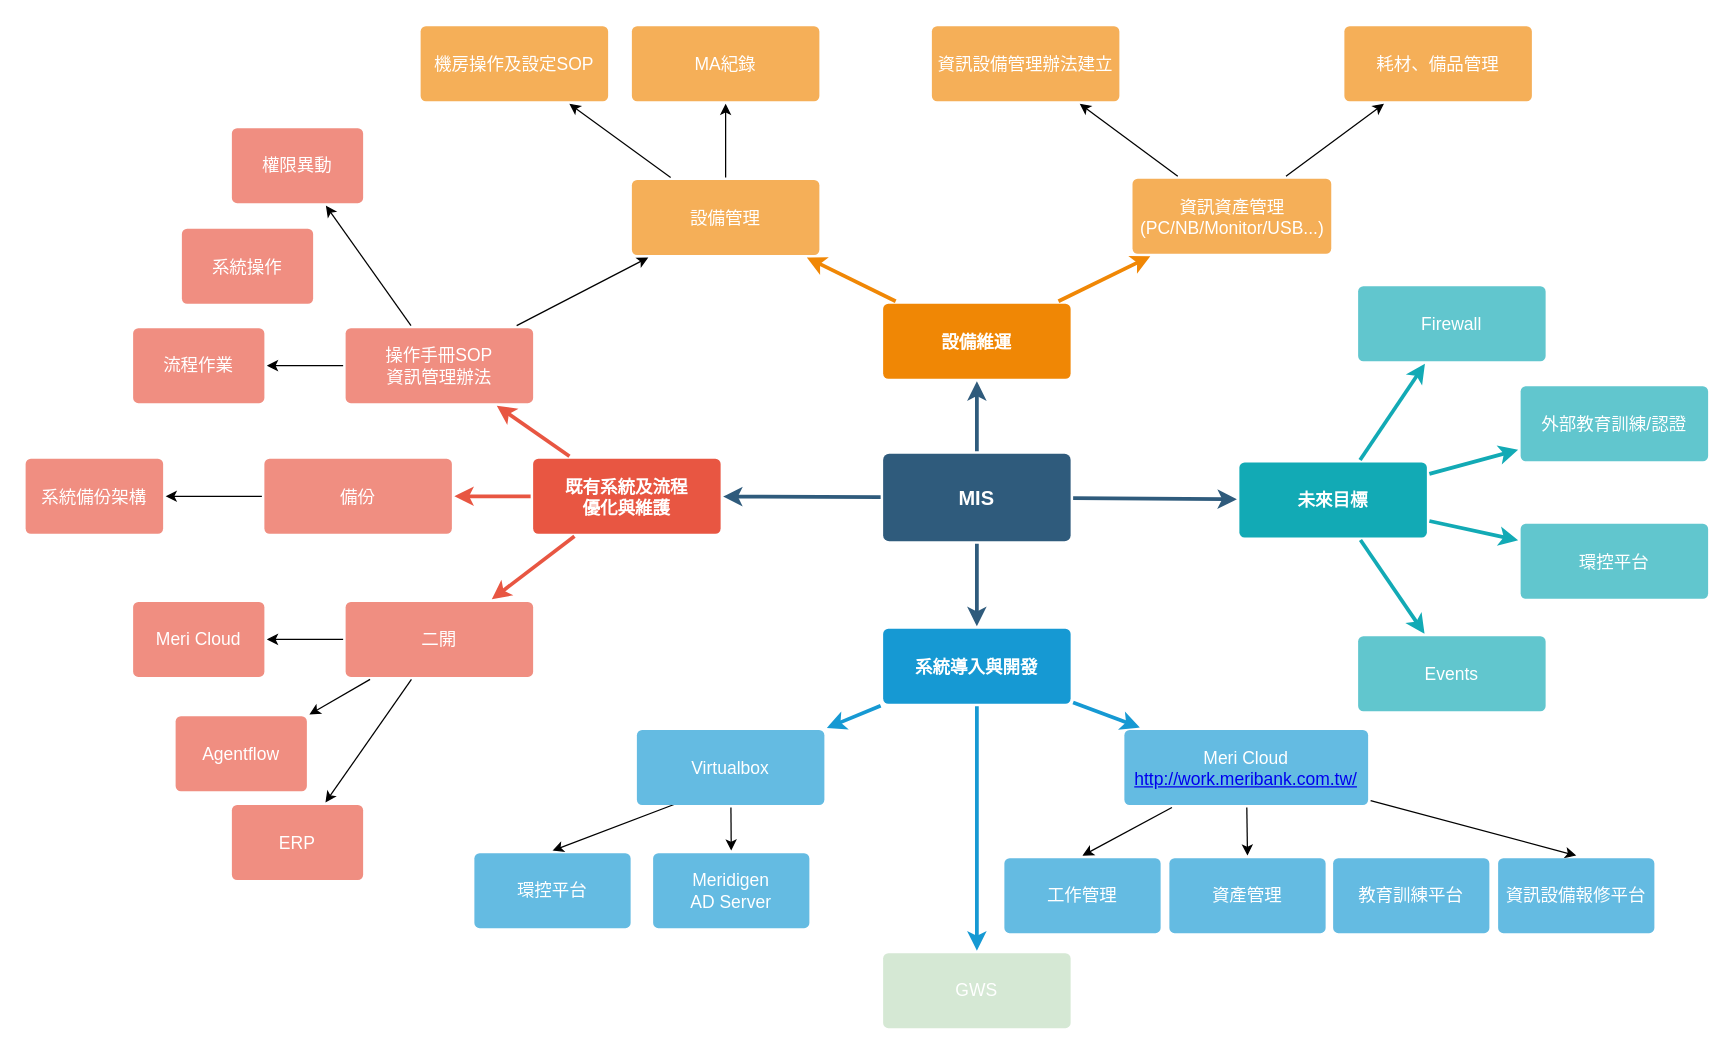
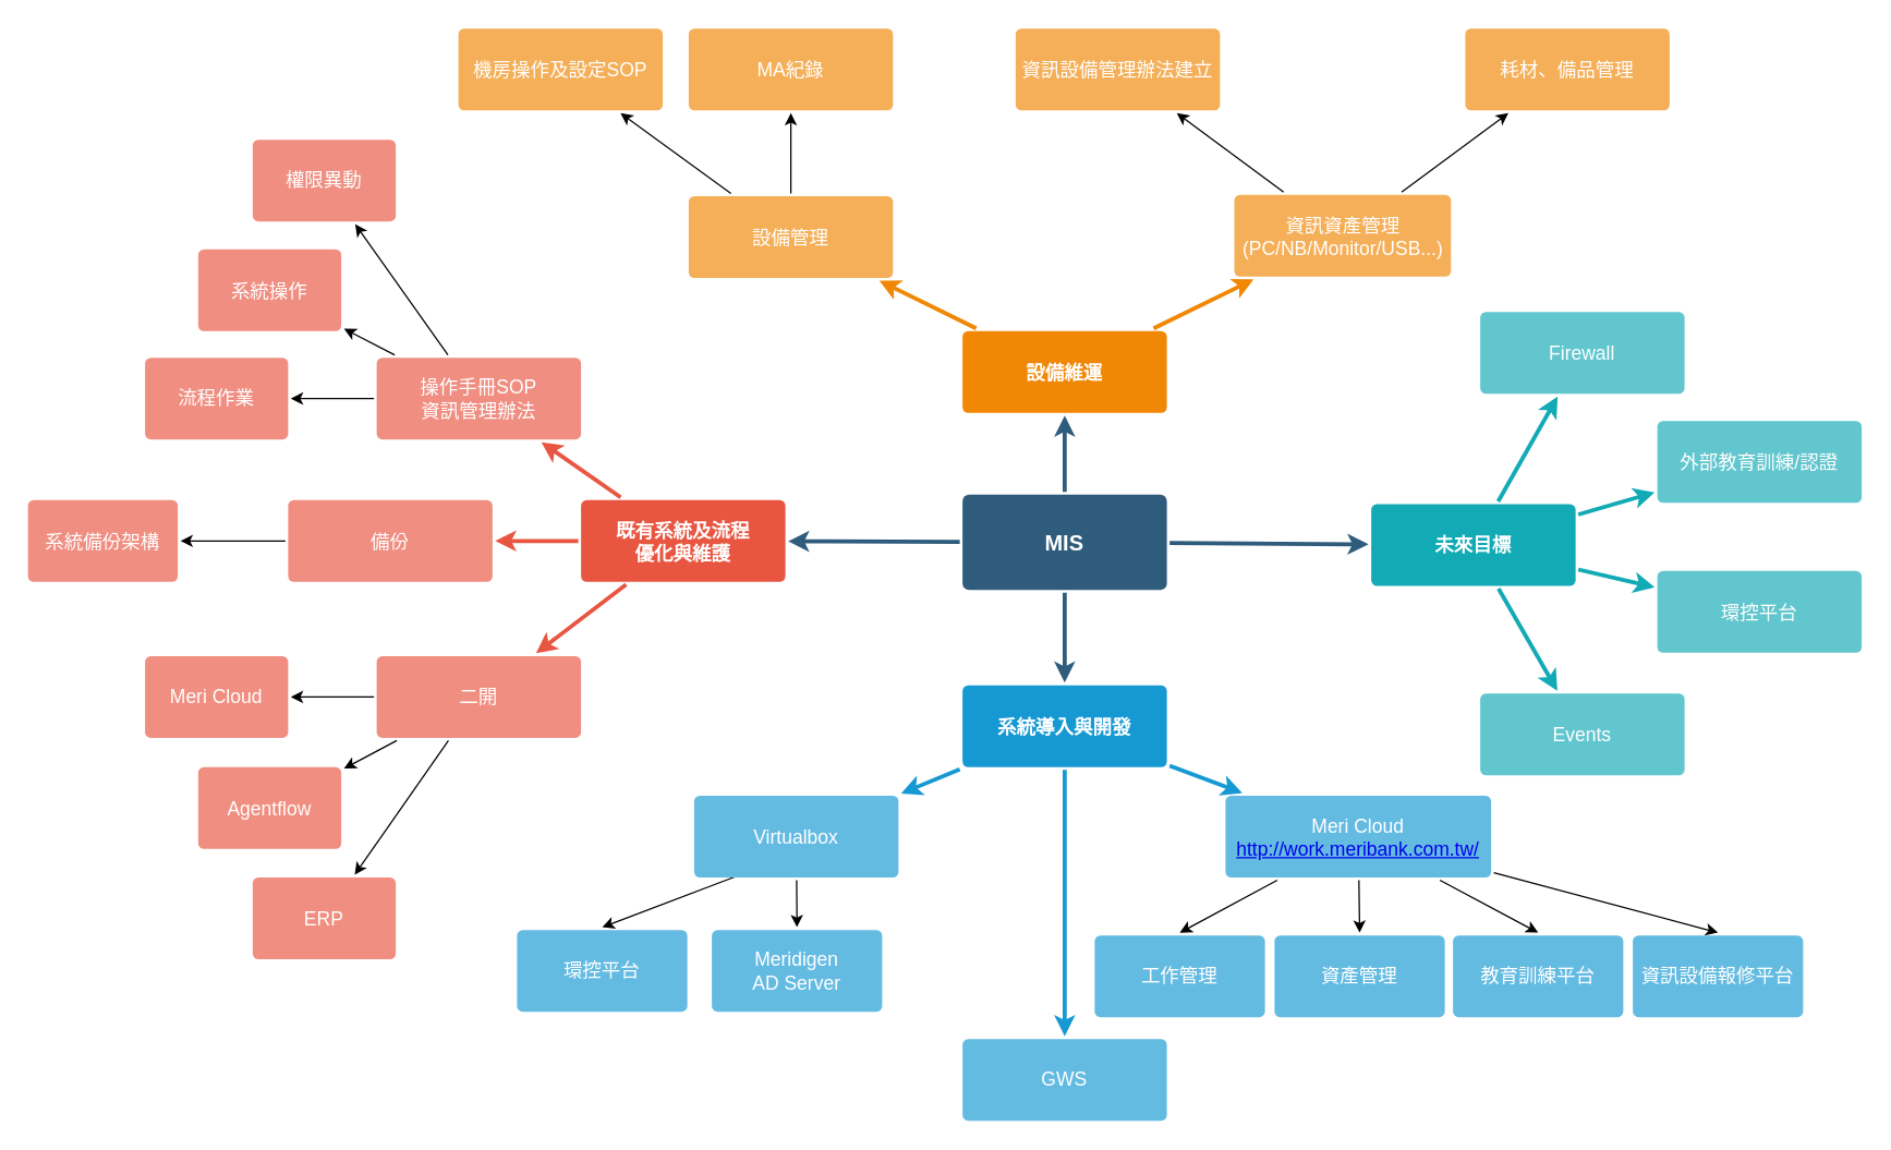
- <mxCell id="48" value="" style="edgeStyle=none;rounded=0;orthogonalLoop=1;jettySize=auto;html=1;" edge="1" parent="1" source="49" target="30"><mxGeometry relative="1" as="geometry" /></mxCell>
+ <mxCell id="48" value="" style="edgeStyle=none;rounded=0;orthogonalLoop=1;jettySize=auto;html=1;" edge="1" parent="1" source="49" target="52"><mxGeometry relative="1" as="geometry" /></mxCell>
- <mxCell id="32" value="未來目標" style="rounded=1;whiteSpace=wrap;html=1;shadow=0;labelBackgroundColor=none;strokeColor=none;strokeWidth=3;fillColor=#12aab5;fontFamily=Helvetica;fontSize=14;fontColor=#FFFFFF;align=center;spacing=5;fontStyle=1;arcSize=7;perimeterSpacing=2;" parent="1" vertex="1"><mxGeometry x="991" y="369.5" width="150" height="60" as="geometry" /></mxCell>
+ <mxCell id="32" value="未來目標" style="rounded=1;whiteSpace=wrap;html=1;shadow=0;labelBackgroundColor=none;strokeColor=none;strokeWidth=3;fillColor=#12aab5;fontFamily=Helvetica;fontSize=14;fontColor=#FFFFFF;align=center;spacing=5;fontStyle=1;arcSize=7;perimeterSpacing=2;" parent="1" vertex="1"><mxGeometry x="1006" y="369.5" width="150" height="60" as="geometry" /></mxCell>
- <mxCell id="58" value="Agentflow" style="rounded=1;whiteSpace=wrap;html=1;shadow=0;labelBackgroundColor=none;strokeColor=none;strokeWidth=3;fillColor=#f08e81;fontFamily=Helvetica;fontSize=14;fontColor=#FFFFFF;align=center;spacing=5;fontStyle=0;arcSize=7;perimeterSpacing=2;" vertex="1" parent="1"><mxGeometry x="140" y="572.5" width="105" height="60" as="geometry" /></mxCell>
+ <mxCell id="58" value="Agentflow" style="rounded=1;whiteSpace=wrap;html=1;shadow=0;labelBackgroundColor=none;strokeColor=none;strokeWidth=3;fillColor=#f08e81;fontFamily=Helvetica;fontSize=14;fontColor=#FFFFFF;align=center;spacing=5;fontStyle=0;arcSize=7;perimeterSpacing=2;" vertex="1" parent="1"><mxGeometry x="145" y="562.5" width="105" height="60" as="geometry" /></mxCell>
+ <mxCell id="19" style="rounded=0;orthogonalLoop=1;jettySize=auto;html=1;entryX=0.5;entryY=0;entryDx=0;entryDy=0;" edge="1" parent="1" source="21" target="43"><mxGeometry relative="1" as="geometry"><mxPoint x="1336" y="753" as="targetPoint" /></mxGeometry></mxCell>
- <mxCell id="22" value="GWS" style="rounded=1;whiteSpace=wrap;html=1;shadow=0;labelBackgroundColor=none;strokeColor=none;strokeWidth=3;fillColor=#d5e8d4;fontFamily=Helvetica;fontSize=14;fontColor=#FFFFFF;align=center;spacing=5;arcSize=7;perimeterSpacing=2;" parent="1" vertex="1"><mxGeometry x="706" y="762" width="150" height="60" as="geometry" /></mxCell>
+ <mxCell id="22" value="GWS" style="rounded=1;whiteSpace=wrap;html=1;shadow=0;labelBackgroundColor=none;strokeColor=none;strokeWidth=3;fillColor=#64bbe2;fontFamily=Helvetica;fontSize=14;fontColor=#FFFFFF;align=center;spacing=5;arcSize=7;perimeterSpacing=2;" parent="1" vertex="1"><mxGeometry x="706" y="762" width="150" height="60" as="geometry" /></mxCell>
